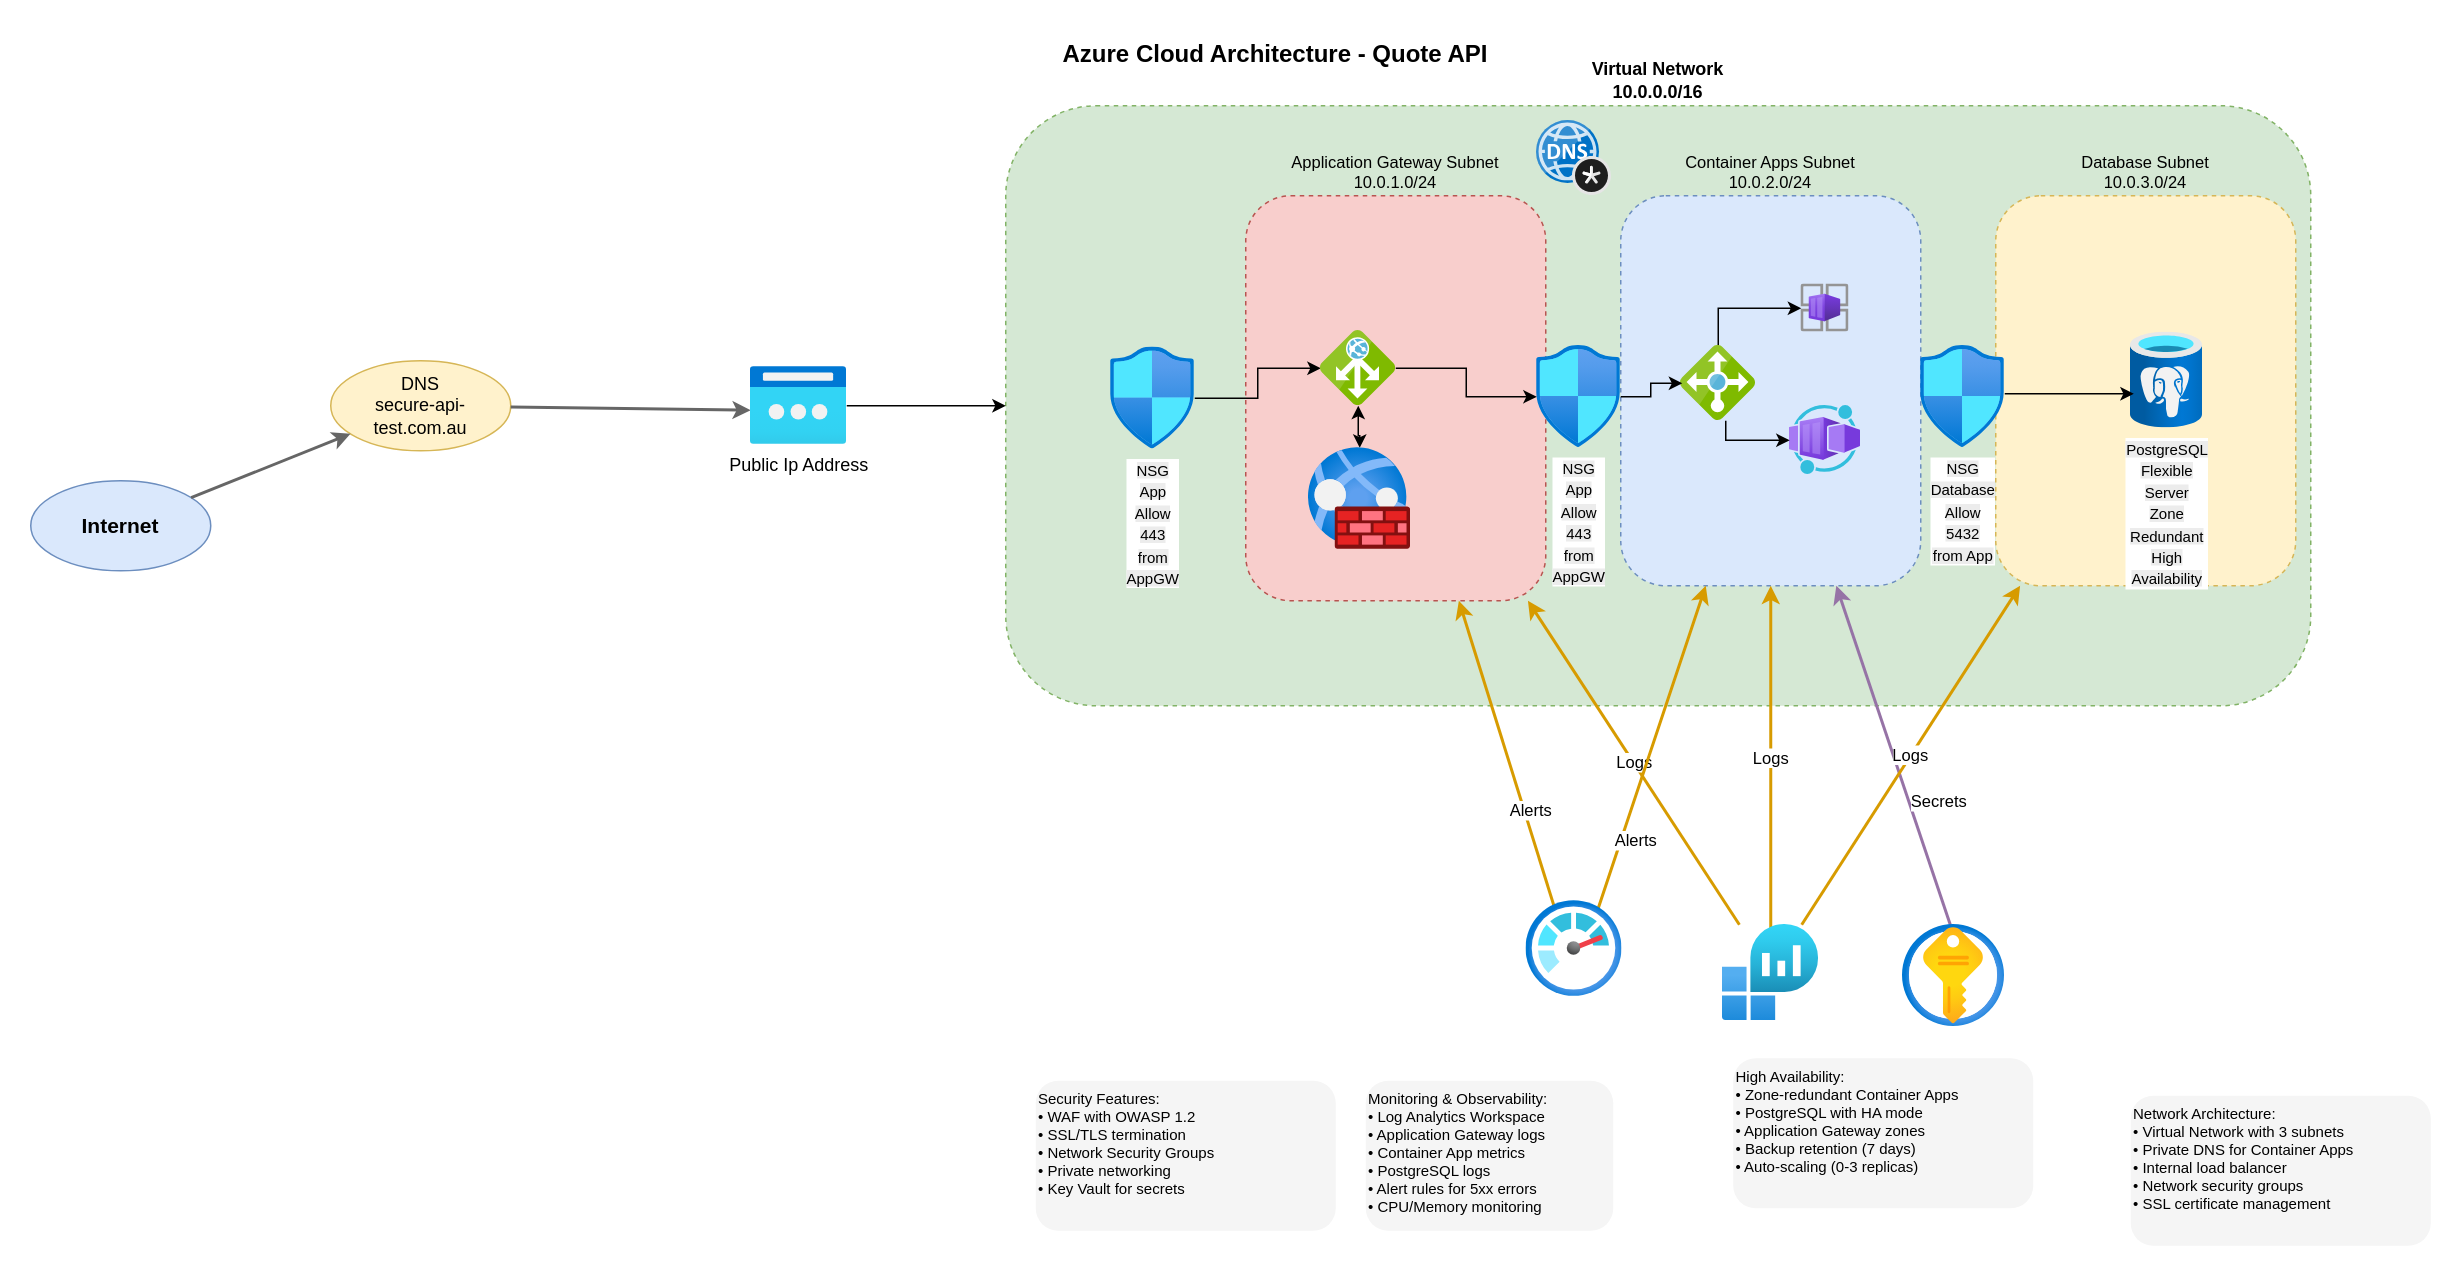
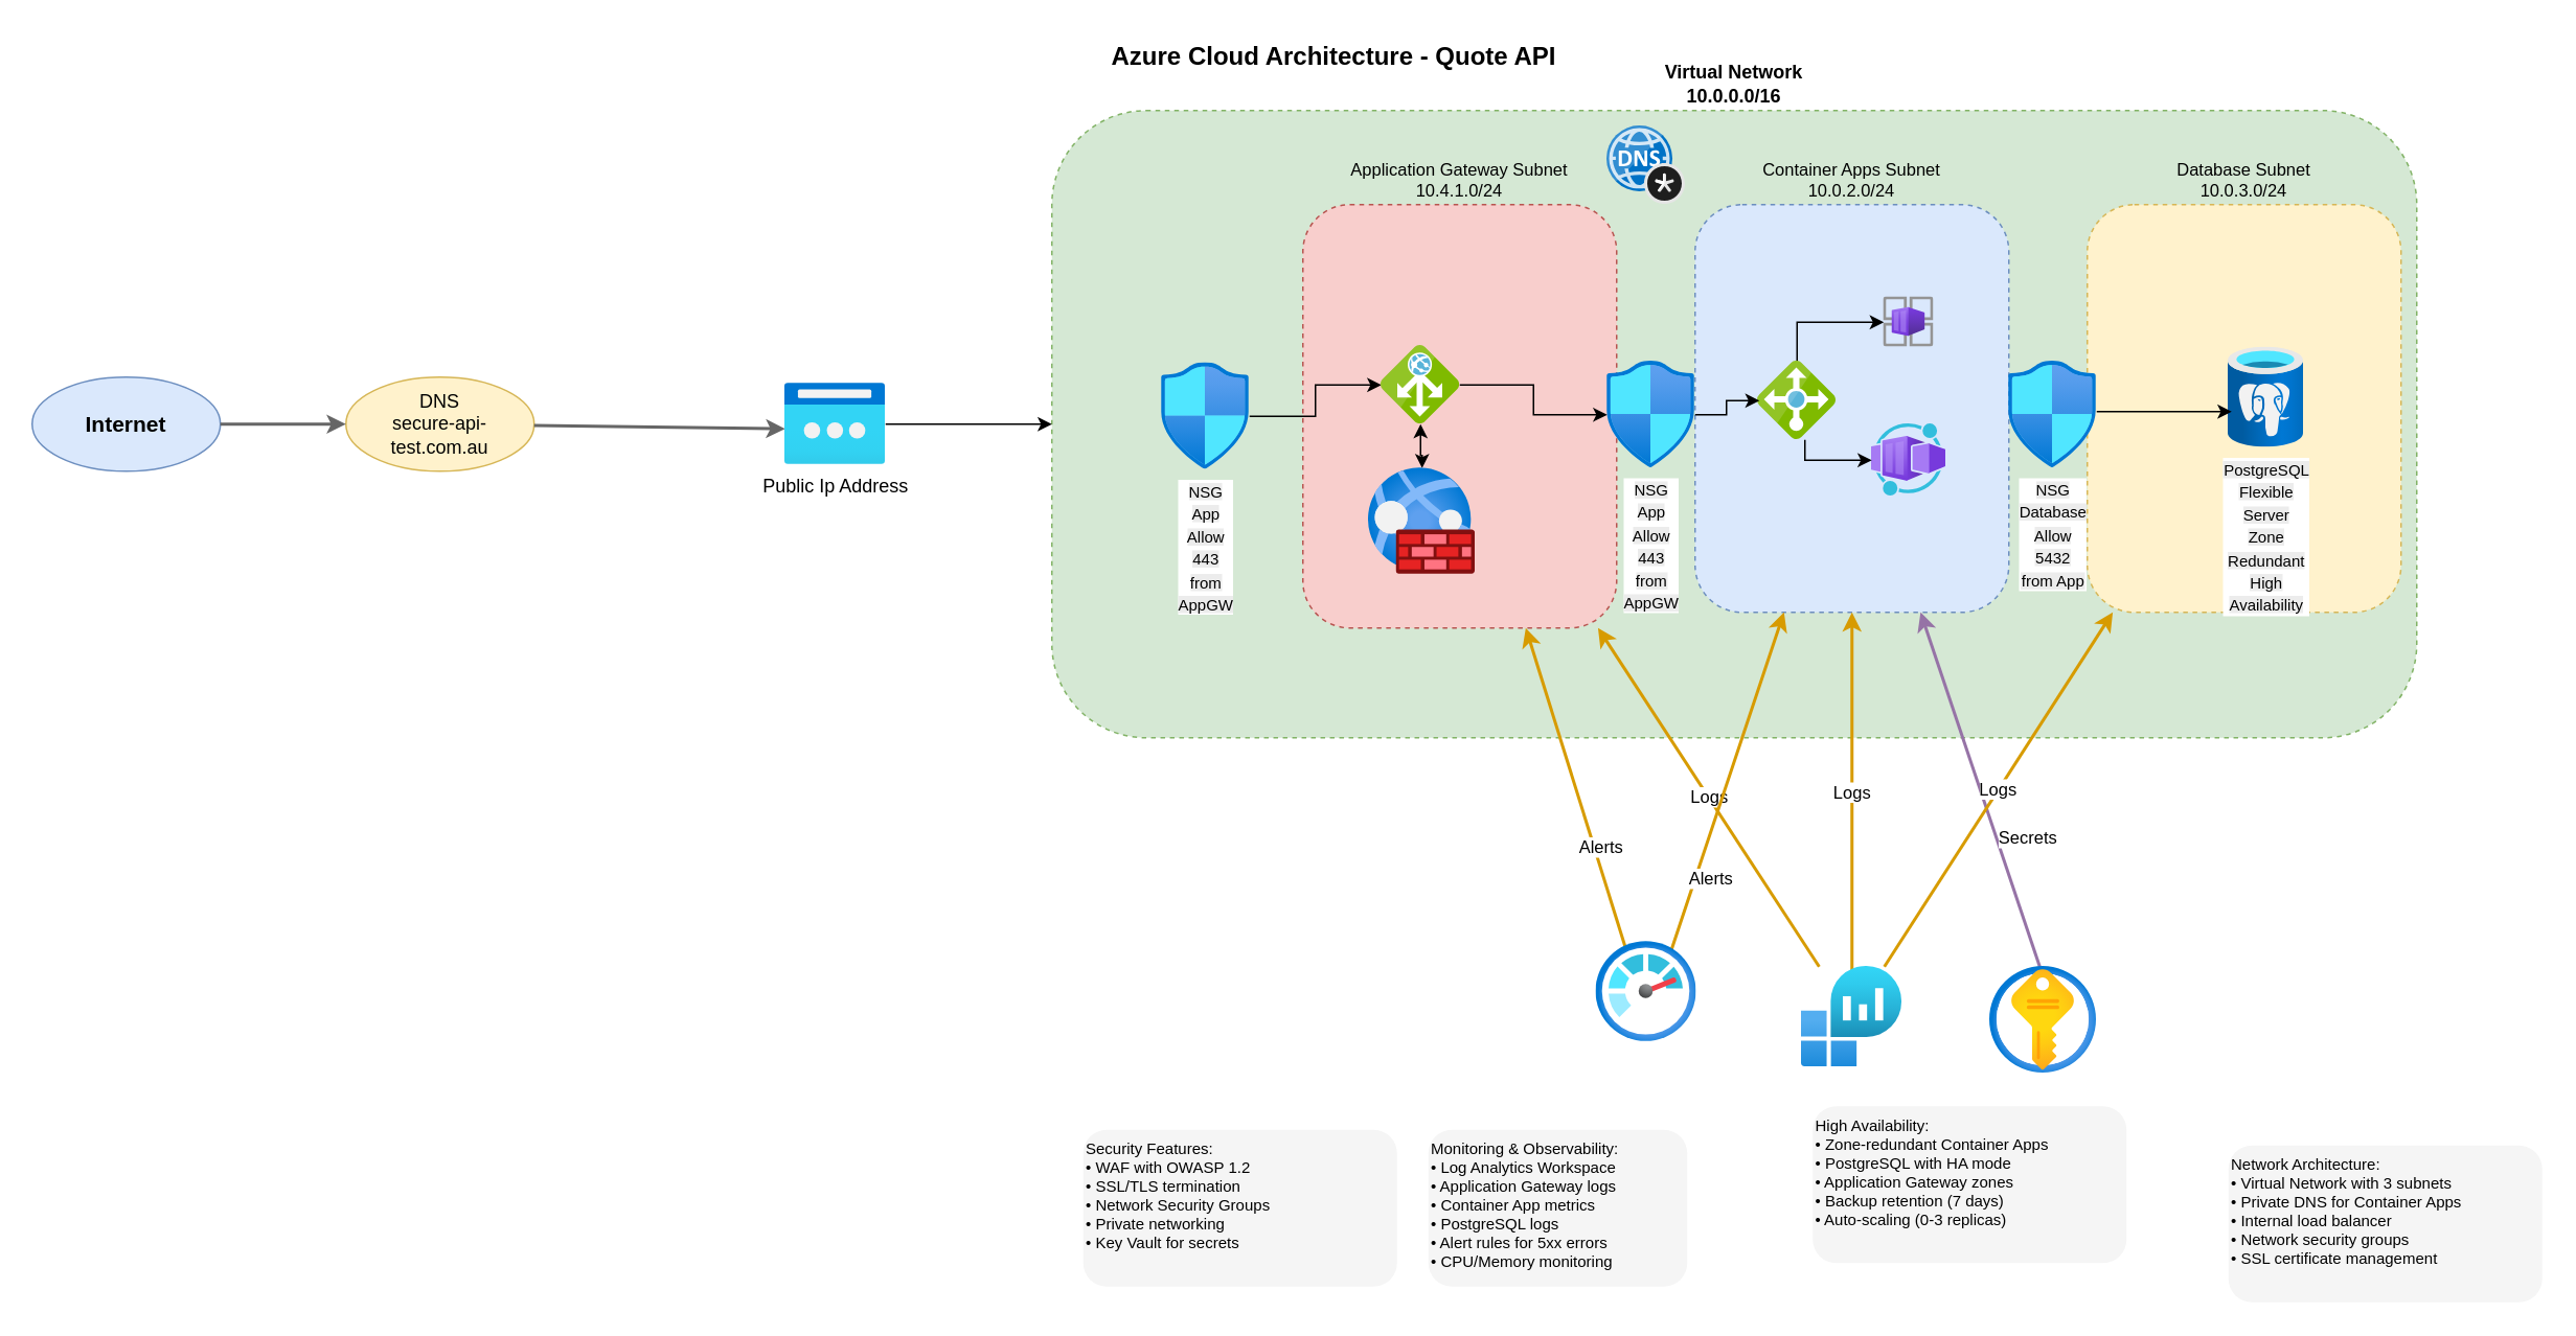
- <mxCell id="5" value="Application Gateway Subnet&#10;10.0.1.0/24" style="rounded=1;whiteSpace=wrap;html=1;fillColor=#f8cecc;strokeColor=#b85450;fontSize=11;dashed=1;labelPosition=center;verticalLabelPosition=top;align=center;verticalAlign=bottom;" vertex="1" parent="1"><mxGeometry x="830" y="130" width="200" height="270" as="geometry" /></mxCell>
+ <mxCell id="5" value="Application Gateway Subnet&#10;10.4.1.0/24" style="rounded=1;whiteSpace=wrap;html=1;fillColor=#f8cecc;strokeColor=#b85450;fontSize=11;dashed=1;labelPosition=center;verticalLabelPosition=top;align=center;verticalAlign=bottom;" vertex="1" parent="1"><mxGeometry x="830" y="130" width="200" height="270" as="geometry" /></mxCell>
- <mxCell id="2" value="Internet" style="ellipse;whiteSpace=wrap;html=1;fillColor=#dae8fc;strokeColor=#6c8ebf;fontSize=14;fontStyle=1;" vertex="1" parent="1"><mxGeometry x="20" y="320" width="120" height="60" as="geometry" /></mxCell>
+ <mxCell id="2" value="Internet" style="ellipse;whiteSpace=wrap;html=1;fillColor=#dae8fc;strokeColor=#6c8ebf;fontSize=14;fontStyle=1;" vertex="1" parent="1"><mxGeometry y="240" width="120" height="60" as="geometry" x="20" /></mxCell>
